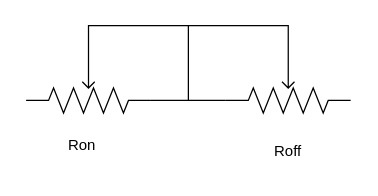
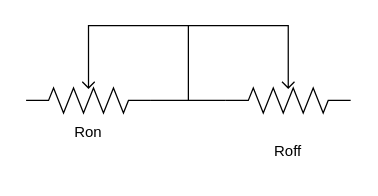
- <mxCell id="7" value="Ron" style="text;strokeColor=none;fillColor=none;align=center;verticalAlign=middle;rounded=0;" parent="1" vertex="1"><mxGeometry x="35" y="100" width="60" height="30" as="geometry" /></mxCell>
+ <mxCell id="7" value="Ron" style="text;strokeColor=none;fillColor=none;align=center;verticalAlign=middle;rounded=0;" parent="1" vertex="1"><mxGeometry x="40" y="90" width="60" height="30" as="geometry" /></mxCell>
